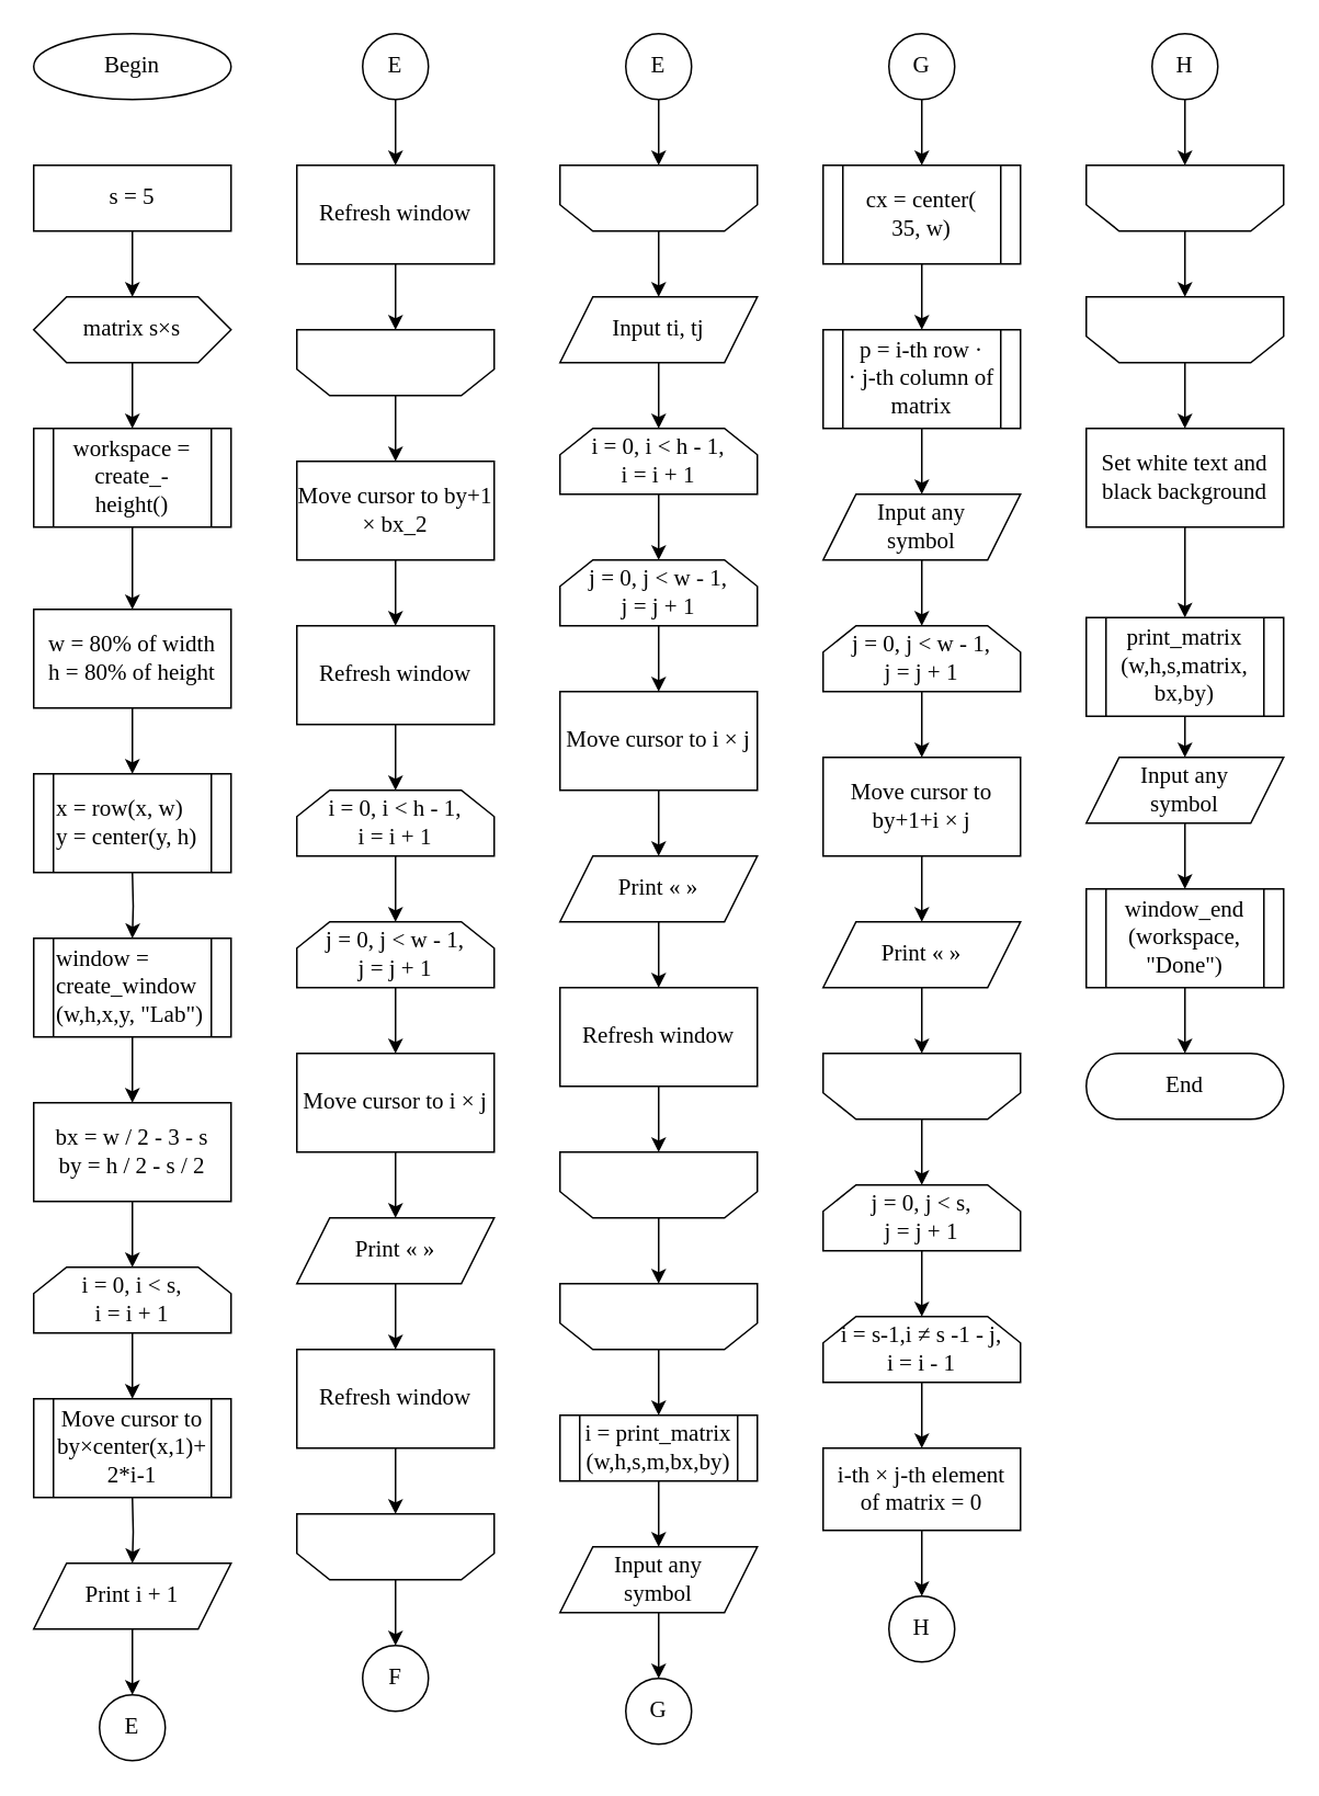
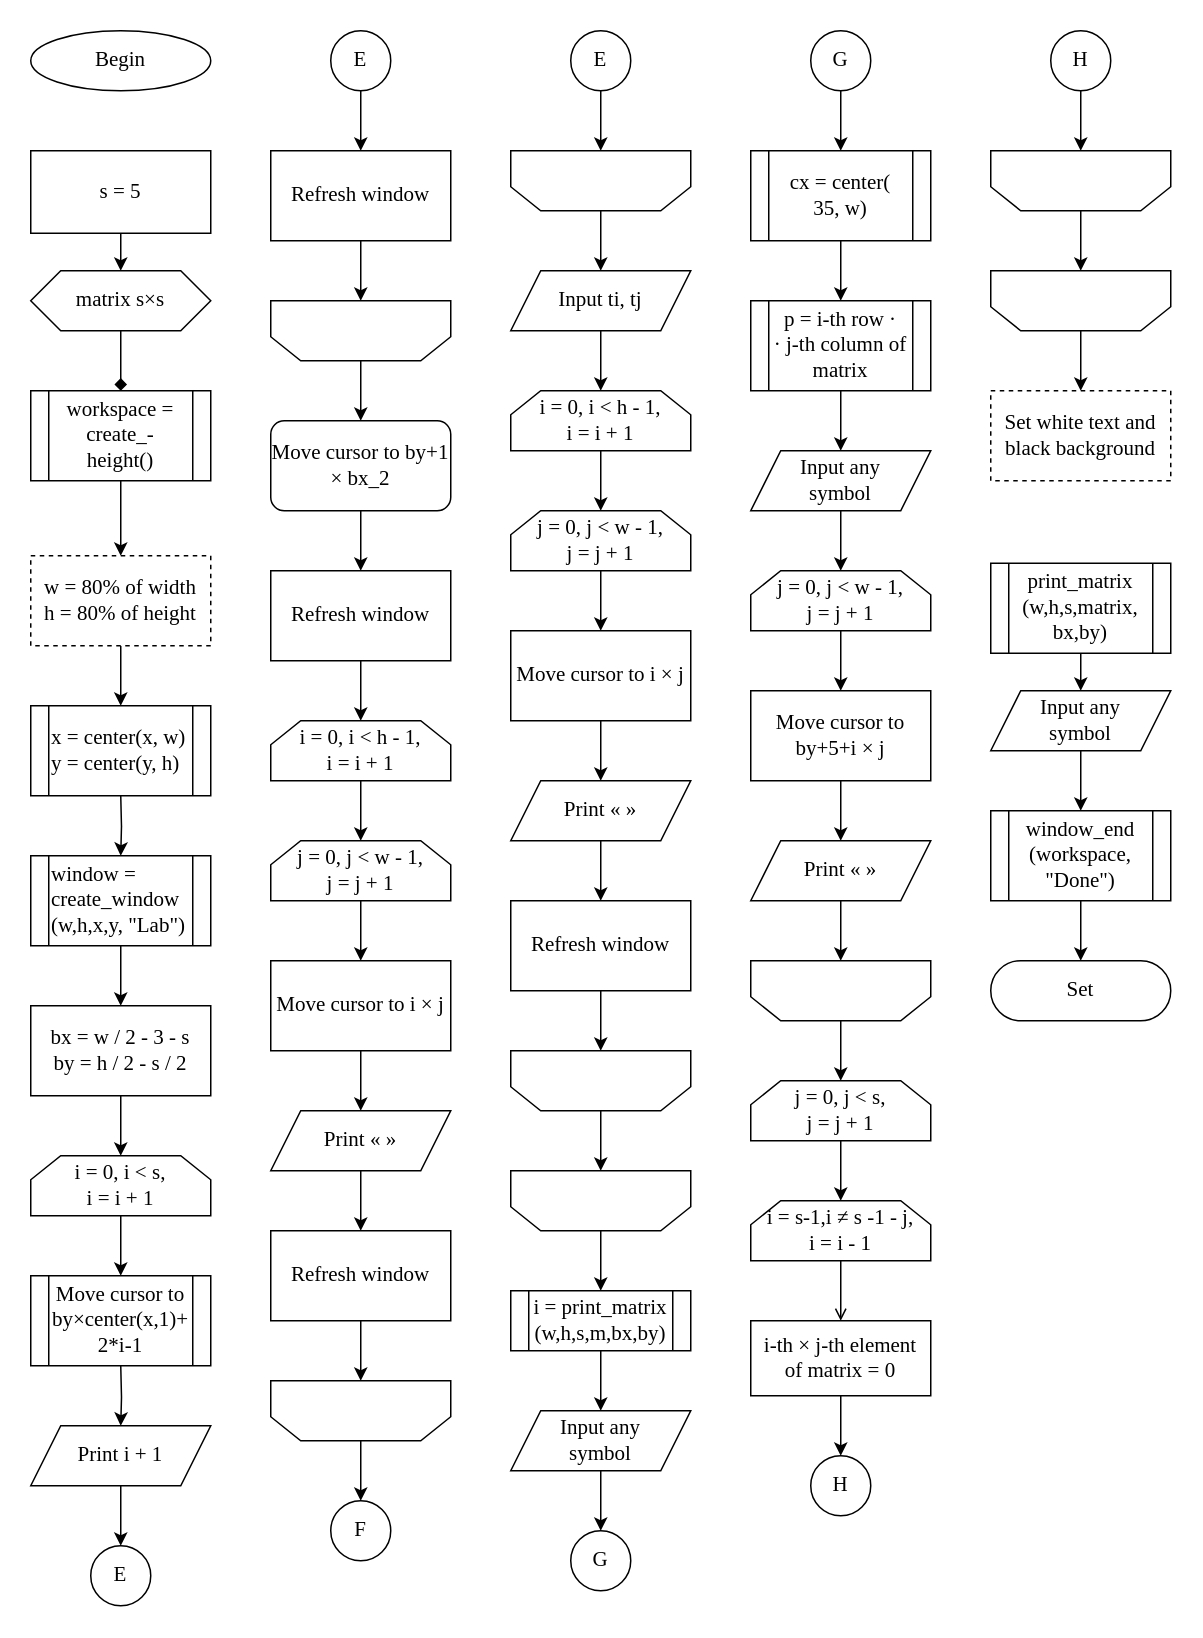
- <mxCell id="4" value="s = 5" style="rounded=0;whiteSpace=wrap;html=1;fontFamily=Times New Roman;fontSize=14;strokeColor=#000000;strokeWidth=1;fillColor=#FFFFFF;gradientColor=none;" vertex="1" parent="1"><mxGeometry x="20" y="100" width="120" height="40" as="geometry" /></mxCell>
+ <mxCell id="4" value="s = 5" style="rounded=0;whiteSpace=wrap;html=1;fontFamily=Times New Roman;fontSize=14;strokeColor=#000000;strokeWidth=1;fillColor=#FFFFFF;gradientColor=none;" vertex="1" parent="1"><mxGeometry x="20" y="100" width="120" height="55" as="geometry" /></mxCell>
- <mxCell id="5" value="" style="edgeStyle=orthogonalEdgeStyle;rounded=0;orthogonalLoop=1;jettySize=auto;html=1;fontFamily=Times New Roman;fontSize=14;" edge="1" parent="1" source="6" target="8"><mxGeometry relative="1" as="geometry" /></mxCell>
+ <mxCell id="5" value="" style="edgeStyle=orthogonalEdgeStyle;rounded=0;orthogonalLoop=1;jettySize=auto;html=1;fontFamily=Times New Roman;fontSize=14;endArrow=diamond;" edge="1" parent="1" source="6" target="8"><mxGeometry relative="1" as="geometry" /></mxCell>
- <mxCell id="102" value="Set white text and black background" style="rounded=0;whiteSpace=wrap;html=1;labelBackgroundColor=none;fontFamily=Times New Roman;fontSize=14;align=center;" vertex="1" parent="1"><mxGeometry x="660" y="260" width="120" height="60" as="geometry" /></mxCell>
+ <mxCell id="102" value="Set white text and black background" style="rounded=0;whiteSpace=wrap;html=1;labelBackgroundColor=none;fontFamily=Times New Roman;fontSize=14;align=center;dashed=1;" vertex="1" parent="1"><mxGeometry x="660" y="260" width="120" height="60" as="geometry" /></mxCell>
- <mxCell id="31" value="Move cursor to by+1 × bx_2" style="rounded=0;whiteSpace=wrap;html=1;fontFamily=Times New Roman;fontSize=14;align=center;" vertex="1" parent="1"><mxGeometry x="180" y="280" width="120" height="60" as="geometry" /></mxCell>
+ <mxCell id="31" value="Move cursor to by+1 × bx_2" style="whiteSpace=wrap;html=1;fontFamily=Times New Roman;fontSize=14;align=center;rounded=1;" vertex="1" parent="1"><mxGeometry x="180" y="280" width="120" height="60" as="geometry" /></mxCell>
- <mxCell id="101" value="" style="edgeStyle=orthogonalEdgeStyle;rounded=0;orthogonalLoop=1;jettySize=auto;html=1;fontFamily=Times New Roman;fontSize=14;" edge="1" parent="1" source="102" target="104"><mxGeometry relative="1" as="geometry" /></mxCell>
- <mxCell id="10" value="&lt;div&gt;w = 80% of width&lt;/div&gt;&lt;div&gt;h = 80% of height&lt;/div&gt;" style="rounded=0;whiteSpace=wrap;html=1;fontFamily=Times New Roman;fontSize=14;strokeColor=#000000;strokeWidth=1;fillColor=#FFFFFF;gradientColor=none;" vertex="1" parent="1"><mxGeometry x="20" y="370" width="120" height="60" as="geometry" /></mxCell>
+ <mxCell id="10" value="&lt;div&gt;w = 80% of width&lt;/div&gt;&lt;div&gt;h = 80% of height&lt;/div&gt;" style="rounded=0;whiteSpace=wrap;html=1;fontFamily=Times New Roman;fontSize=14;strokeColor=#000000;strokeWidth=1;fillColor=#FFFFFF;gradientColor=none;dashed=1;" vertex="1" parent="1"><mxGeometry x="20" y="370" width="120" height="60" as="geometry" /></mxCell>
- <mxCell id="83" value="Move cursor to by+1+i × j" style="rounded=0;whiteSpace=wrap;html=1;fontFamily=Times New Roman;fontSize=14;align=center;" vertex="1" parent="1"><mxGeometry x="500" y="460" width="120" height="60" as="geometry" /></mxCell>
+ <mxCell id="83" value="Move cursor to by+5+i × j" style="rounded=0;whiteSpace=wrap;html=1;fontFamily=Times New Roman;fontSize=14;align=center;" vertex="1" parent="1"><mxGeometry x="500" y="460" width="120" height="60" as="geometry" /></mxCell>
- <mxCell id="12" value="&lt;div&gt;x = row(x, w)&lt;/div&gt;&lt;div&gt;y = center(y, h)&lt;br&gt;&lt;/div&gt;" style="shape=process;whiteSpace=wrap;html=1;backgroundOutline=1;fontColor=default;strokeColor=default;fillColor=default;fontFamily=Times New Roman;fontSize=14;align=left;" vertex="1" parent="1"><mxGeometry x="20" y="470" width="120" height="60" as="geometry" /></mxCell>
+ <mxCell id="12" value="&lt;div&gt;x = center(x, w)&lt;/div&gt;&lt;div&gt;y = center(y, h)&lt;br&gt;&lt;/div&gt;" style="shape=process;whiteSpace=wrap;html=1;backgroundOutline=1;fontColor=default;strokeColor=default;fillColor=default;fontFamily=Times New Roman;fontSize=14;align=left;" vertex="1" parent="1"><mxGeometry x="20" y="470" width="120" height="60" as="geometry" /></mxCell>
- <mxCell id="109" value="End" style="rounded=1;whiteSpace=wrap;html=1;fontFamily=Times New Roman;fontSize=14;align=center;arcSize=50;labelBackgroundColor=none;" vertex="1" parent="1"><mxGeometry x="660" y="640" width="120" height="40" as="geometry" /></mxCell>
+ <mxCell id="109" value="Set" style="rounded=1;whiteSpace=wrap;html=1;fontFamily=Times New Roman;fontSize=14;align=center;arcSize=50;labelBackgroundColor=none;" vertex="1" parent="1"><mxGeometry x="660" y="640" width="120" height="40" as="geometry" /></mxCell>
- <mxCell id="90" value="" style="edgeStyle=orthogonalEdgeStyle;rounded=0;orthogonalLoop=1;jettySize=auto;html=1;fontFamily=Times New Roman;fontSize=14;" edge="1" parent="1" source="91" target="93"><mxGeometry relative="1" as="geometry" /></mxCell>
+ <mxCell id="90" value="" style="edgeStyle=orthogonalEdgeStyle;rounded=0;orthogonalLoop=1;jettySize=auto;html=1;fontFamily=Times New Roman;fontSize=14;endArrow=open;" edge="1" parent="1" source="91" target="93"><mxGeometry relative="1" as="geometry" /></mxCell>
